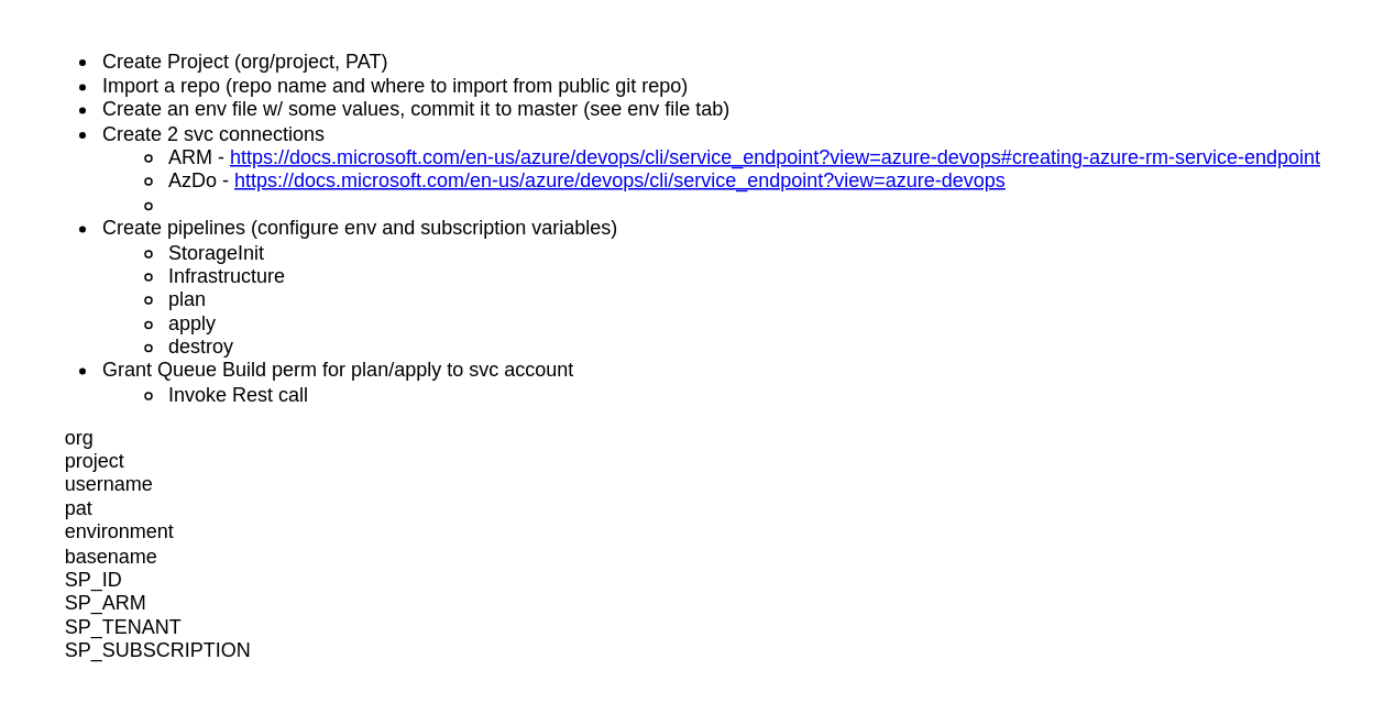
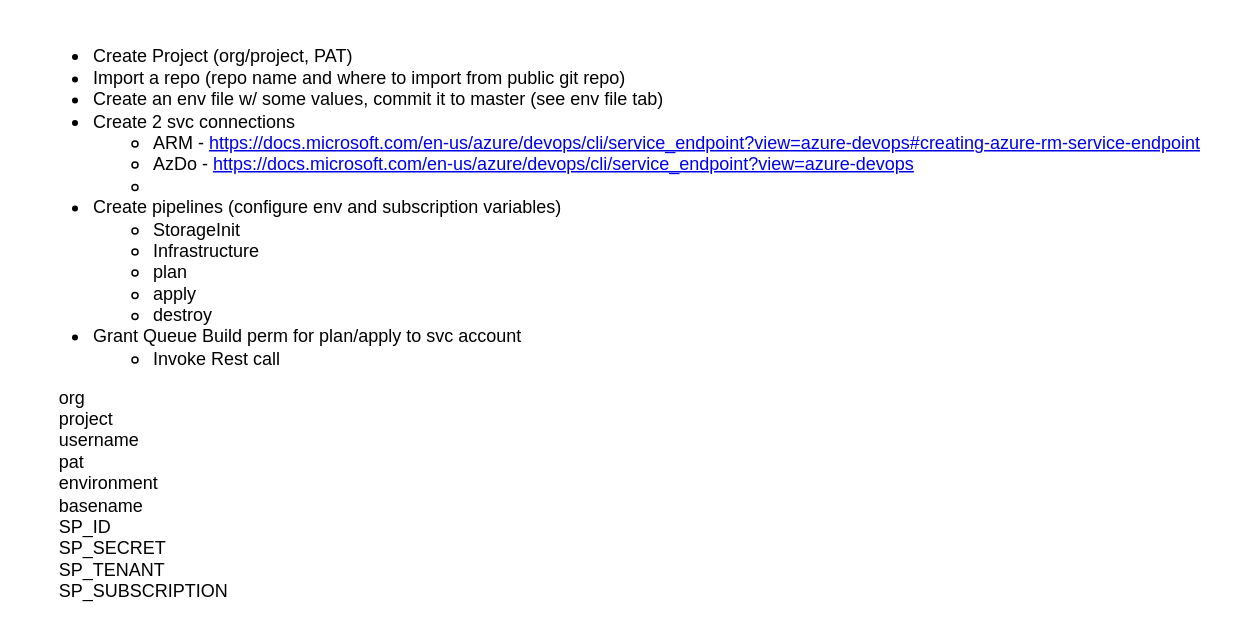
- <mxCell id="3" value="&lt;div style=&quot;text-align: left&quot;&gt;org&lt;/div&gt;&lt;div style=&quot;text-align: left&quot;&gt;project&lt;/div&gt;&lt;div style=&quot;text-align: left&quot;&gt;username&lt;/div&gt;&lt;div style=&quot;text-align: left&quot;&gt;pat&lt;/div&gt;&lt;div style=&quot;text-align: left&quot;&gt;environment&lt;/div&gt;&lt;div style=&quot;text-align: left&quot;&gt;basename&lt;/div&gt;&lt;div style=&quot;text-align: left&quot;&gt;SP_ID&lt;/div&gt;&lt;div style=&quot;text-align: left&quot;&gt;SP_ARM&lt;/div&gt;&lt;div style=&quot;text-align: left&quot;&gt;SP_TENANT&lt;/div&gt;&lt;div style=&quot;text-align: left&quot;&gt;SP_SUBSCRIPTION&lt;/div&gt;" style="text;html=1;align=center;verticalAlign=middle;resizable=0;points=[];autosize=1;" parent="1" vertex="1"><mxGeometry x="30" y="254" width="130" height="150" as="geometry" /></mxCell>
+ <mxCell id="3" value="&lt;div style=&quot;text-align: left&quot;&gt;org&lt;/div&gt;&lt;div style=&quot;text-align: left&quot;&gt;project&lt;/div&gt;&lt;div style=&quot;text-align: left&quot;&gt;username&lt;/div&gt;&lt;div style=&quot;text-align: left&quot;&gt;pat&lt;/div&gt;&lt;div style=&quot;text-align: left&quot;&gt;environment&lt;/div&gt;&lt;div style=&quot;text-align: left&quot;&gt;basename&lt;/div&gt;&lt;div style=&quot;text-align: left&quot;&gt;SP_ID&lt;/div&gt;&lt;div style=&quot;text-align: left&quot;&gt;SP_SECRET&lt;/div&gt;&lt;div style=&quot;text-align: left&quot;&gt;SP_TENANT&lt;/div&gt;&lt;div style=&quot;text-align: left&quot;&gt;SP_SUBSCRIPTION&lt;/div&gt;" style="text;html=1;align=center;verticalAlign=middle;resizable=0;points=[];autosize=1;" parent="1" vertex="1"><mxGeometry x="30" y="254" width="130" height="150" as="geometry" /></mxCell>
